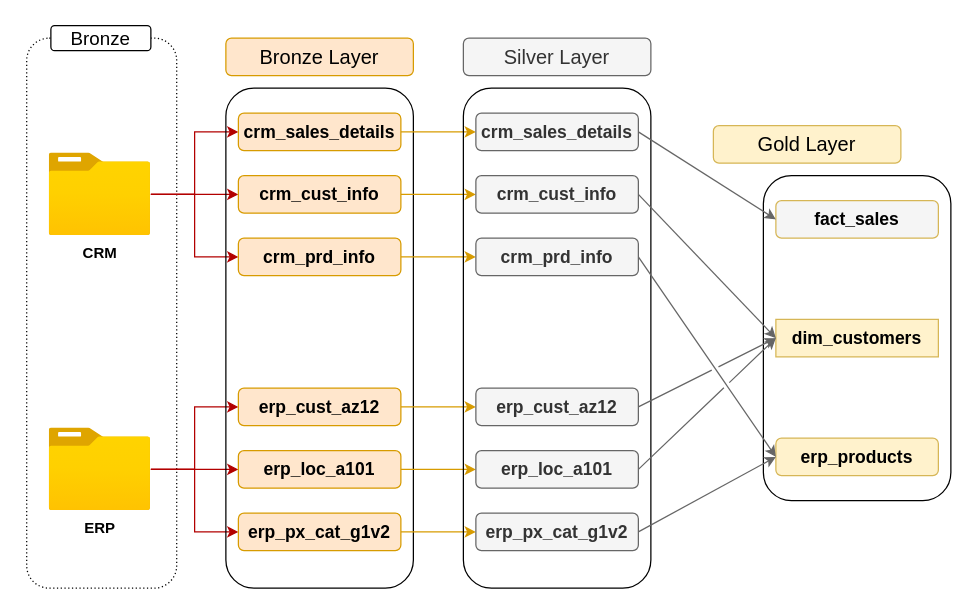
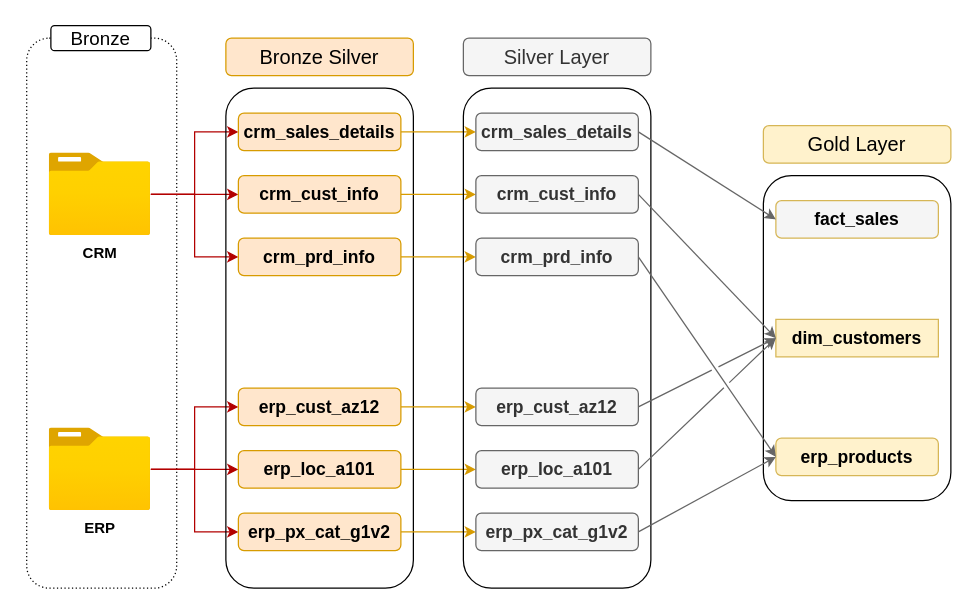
- <mxCell id="13" value="&lt;font style=&quot;font-size: 16px;&quot;&gt;Bronze Layer&lt;/font&gt;" style="rounded=1;whiteSpace=wrap;html=1;fillColor=#ffe6cc;strokeColor=#d79b00;" parent="1" vertex="1"><mxGeometry x="180" y="30" width="150" height="30" as="geometry" /></mxCell>
+ <mxCell id="13" value="&lt;font style=&quot;font-size: 16px;&quot;&gt;Bronze Silver&lt;/font&gt;" style="rounded=1;whiteSpace=wrap;html=1;fillColor=#ffe6cc;strokeColor=#d79b00;" parent="1" vertex="1"><mxGeometry x="180" y="30" width="150" height="30" as="geometry" /></mxCell>
- <mxCell id="35" value="&lt;font style=&quot;font-size: 16px;&quot;&gt;Gold Layer&lt;/font&gt;" style="rounded=1;whiteSpace=wrap;html=1;fillColor=#fff2cc;strokeColor=#d6b656;" vertex="1" parent="1"><mxGeometry x="570" y="100" width="150" height="30" as="geometry" /></mxCell>
+ <mxCell id="35" value="&lt;font style=&quot;font-size: 16px;&quot;&gt;Gold Layer&lt;/font&gt;" style="rounded=1;whiteSpace=wrap;html=1;fillColor=#fff2cc;strokeColor=#d6b656;" vertex="1" parent="1"><mxGeometry x="610" y="100" width="150" height="30" as="geometry" /></mxCell>
